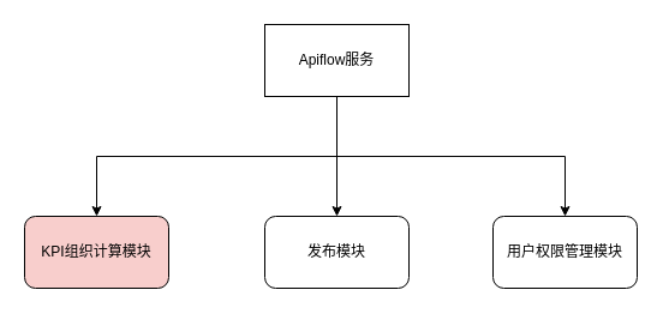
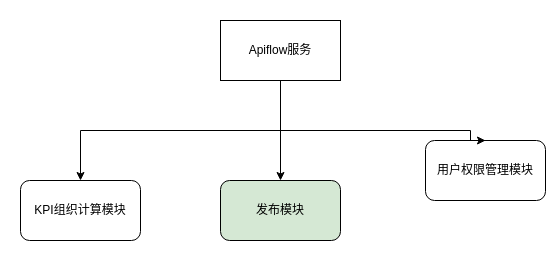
- <mxCell id="7" value="KPI组织计算模块" style="rounded=1;whiteSpace=wrap;html=1;fillColor=#f8cecc;" vertex="1" parent="1"><mxGeometry x="20" y="180" width="120" height="60" as="geometry" /></mxCell>
+ <mxCell id="7" value="KPI组织计算模块" style="rounded=1;whiteSpace=wrap;html=1;" vertex="1" parent="1"><mxGeometry x="20" y="180" width="120" height="60" as="geometry" /></mxCell>
- <mxCell id="8" value="发布模块" style="rounded=1;whiteSpace=wrap;html=1;" vertex="1" parent="1"><mxGeometry x="220" y="180" width="120" height="60" as="geometry" /></mxCell>
+ <mxCell id="8" value="发布模块" style="rounded=1;whiteSpace=wrap;html=1;fillColor=#d5e8d4;" vertex="1" parent="1"><mxGeometry x="220" y="180" width="120" height="60" as="geometry" /></mxCell>
- <mxCell id="4" value="用户权限管理模块" style="rounded=1;whiteSpace=wrap;html=1;" vertex="1" parent="1"><mxGeometry x="410" y="180" width="120" height="60" as="geometry" /></mxCell>
+ <mxCell id="4" value="用户权限管理模块" style="rounded=1;whiteSpace=wrap;html=1;" vertex="1" parent="1"><mxGeometry x="425" y="140" width="120" height="60" as="geometry" /></mxCell>
